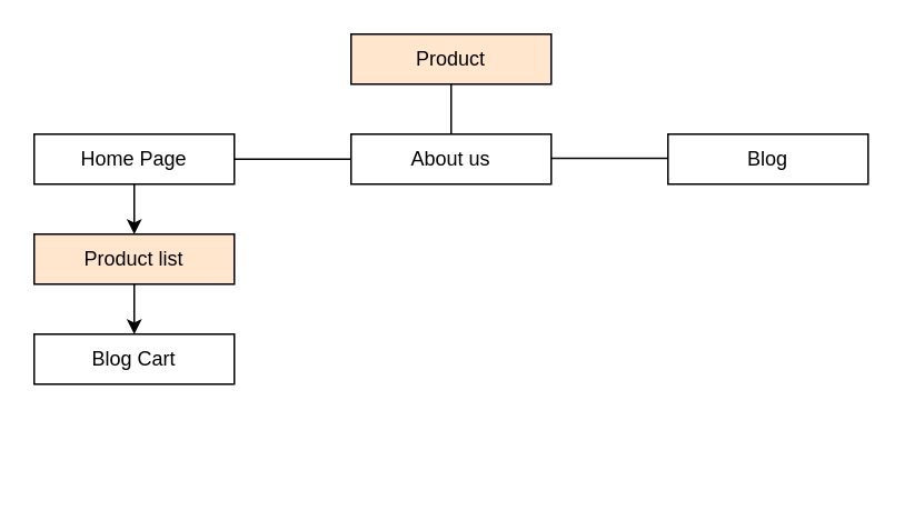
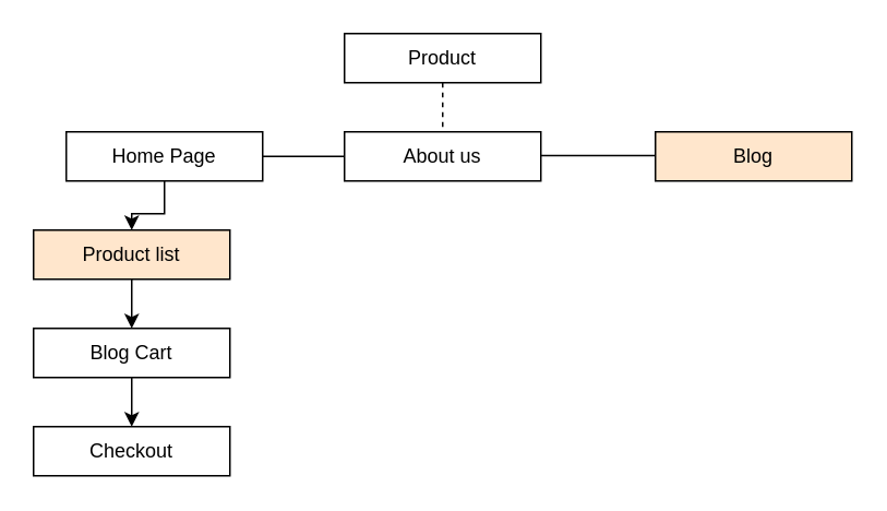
- <mxCell id="2" value="Product" style="rounded=0;whiteSpace=wrap;html=1;fillColor=#ffe6cc;" vertex="1" parent="1"><mxGeometry x="210" y="20" width="120" height="30" as="geometry" /></mxCell>
+ <mxCell id="2" value="Product" style="rounded=0;whiteSpace=wrap;html=1;" vertex="1" parent="1"><mxGeometry x="210" y="20" width="120" height="30" as="geometry" /></mxCell>
- <mxCell id="14" value="" style="endArrow=none;html=1;rounded=0;exitX=0.5;exitY=1;exitDx=0;exitDy=0;entryX=0.5;entryY=0;entryDx=0;entryDy=0;" edge="1" source="2" target="5" parent="1"><mxGeometry width="50" height="50" relative="1" as="geometry"><mxPoint x="160" y="115" as="sourcePoint" /><mxPoint x="230" y="115" as="targetPoint" /></mxGeometry></mxCell>
+ <mxCell id="14" value="" style="endArrow=none;html=1;rounded=0;exitX=0.5;exitY=1;exitDx=0;exitDy=0;entryX=0.5;entryY=0;entryDx=0;entryDy=0;dashed=1;" edge="1" source="2" target="5" parent="1"><mxGeometry width="50" height="50" relative="1" as="geometry"><mxPoint x="160" y="115" as="sourcePoint" /><mxPoint x="230" y="115" as="targetPoint" /></mxGeometry></mxCell>
- <mxCell id="4" value="Home Page" style="rounded=0;whiteSpace=wrap;html=1;" vertex="1" parent="1"><mxGeometry x="20" y="80" width="120" height="30" as="geometry" /></mxCell>
+ <mxCell id="4" value="Home Page" style="rounded=0;whiteSpace=wrap;html=1;" vertex="1" parent="1"><mxGeometry x="40" y="80" width="120" height="30" as="geometry" /></mxCell>
- <mxCell id="6" value="Blog" style="rounded=0;whiteSpace=wrap;html=1;" vertex="1" parent="1"><mxGeometry x="400" y="80" width="120" height="30" as="geometry" /></mxCell>
+ <mxCell id="6" value="Blog" style="rounded=0;whiteSpace=wrap;html=1;fillColor=#ffe6cc;" vertex="1" parent="1"><mxGeometry x="400" y="80" width="120" height="30" as="geometry" /></mxCell>
+ <mxCell id="7" value="" style="edgeStyle=orthogonalEdgeStyle;rounded=0;orthogonalLoop=1;jettySize=auto;html=1;" edge="1" source="8" target="11" parent="1"><mxGeometry relative="1" as="geometry" /></mxCell>
+ <mxCell id="11" value="Checkout" style="rounded=0;whiteSpace=wrap;html=1;" vertex="1" parent="1"><mxGeometry x="20" y="260" width="120" height="30" as="geometry" /></mxCell>
